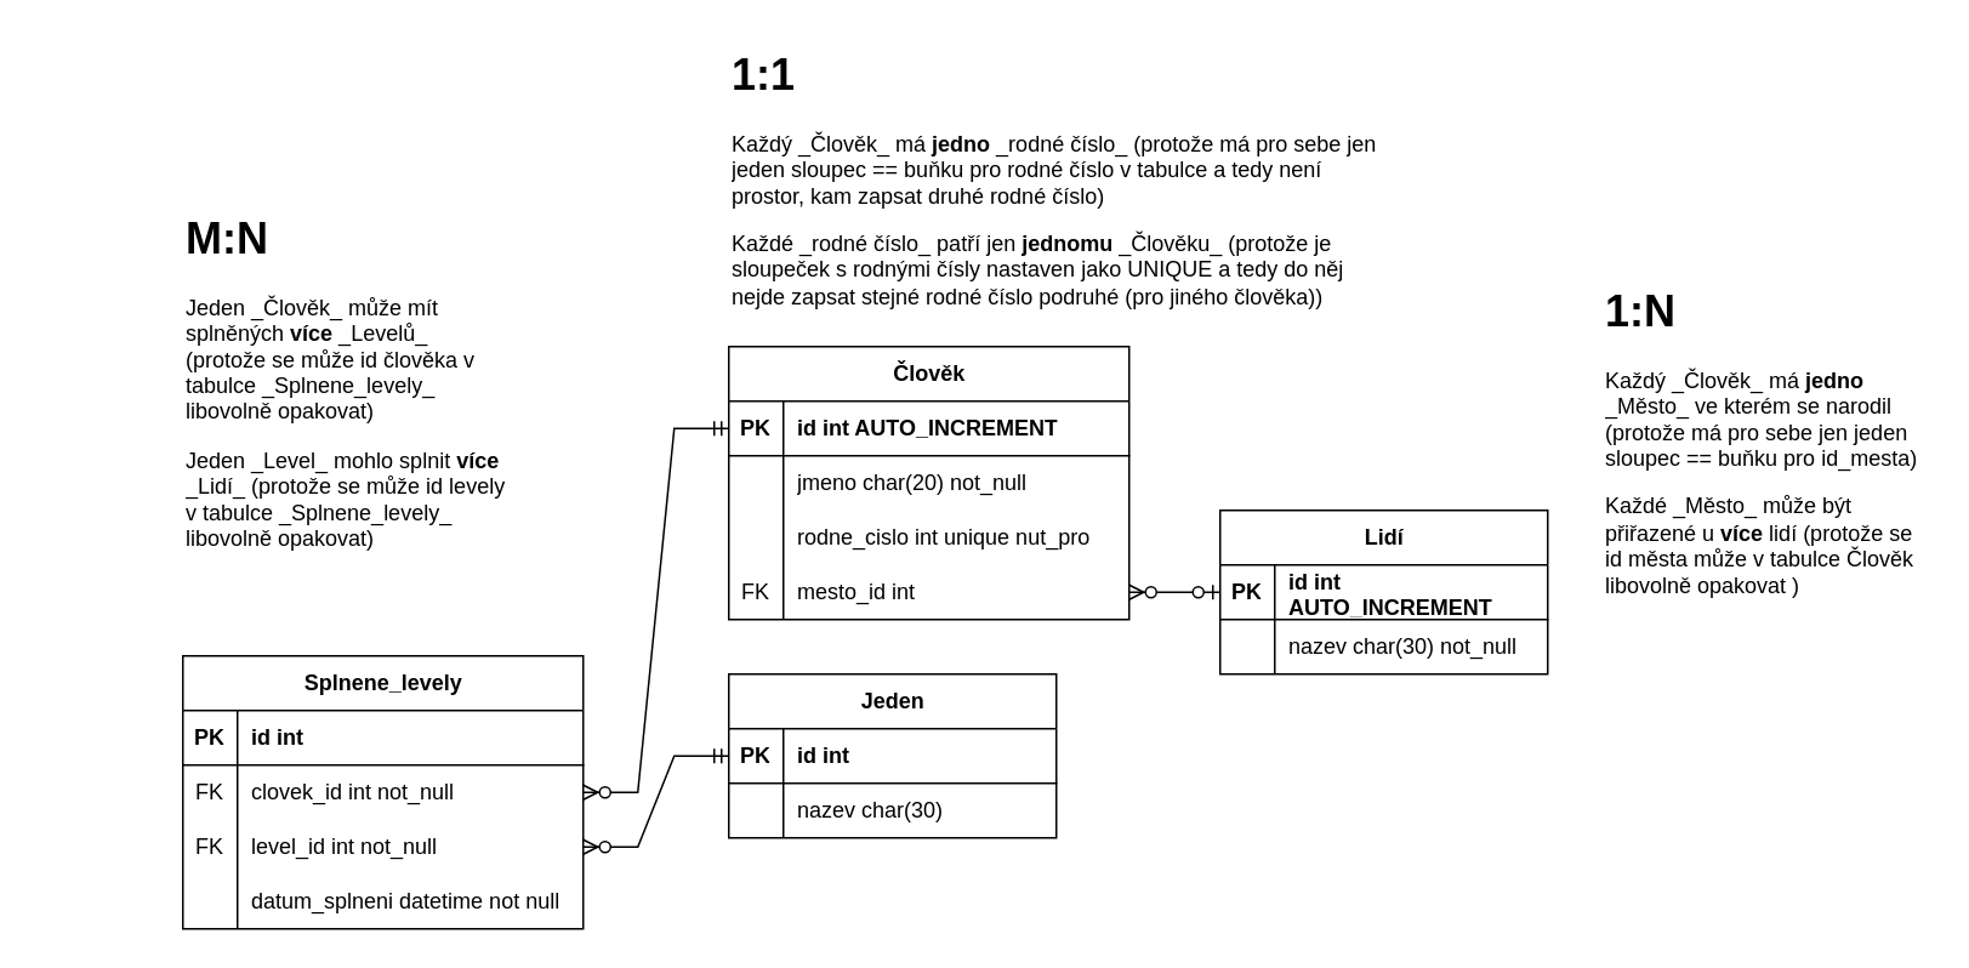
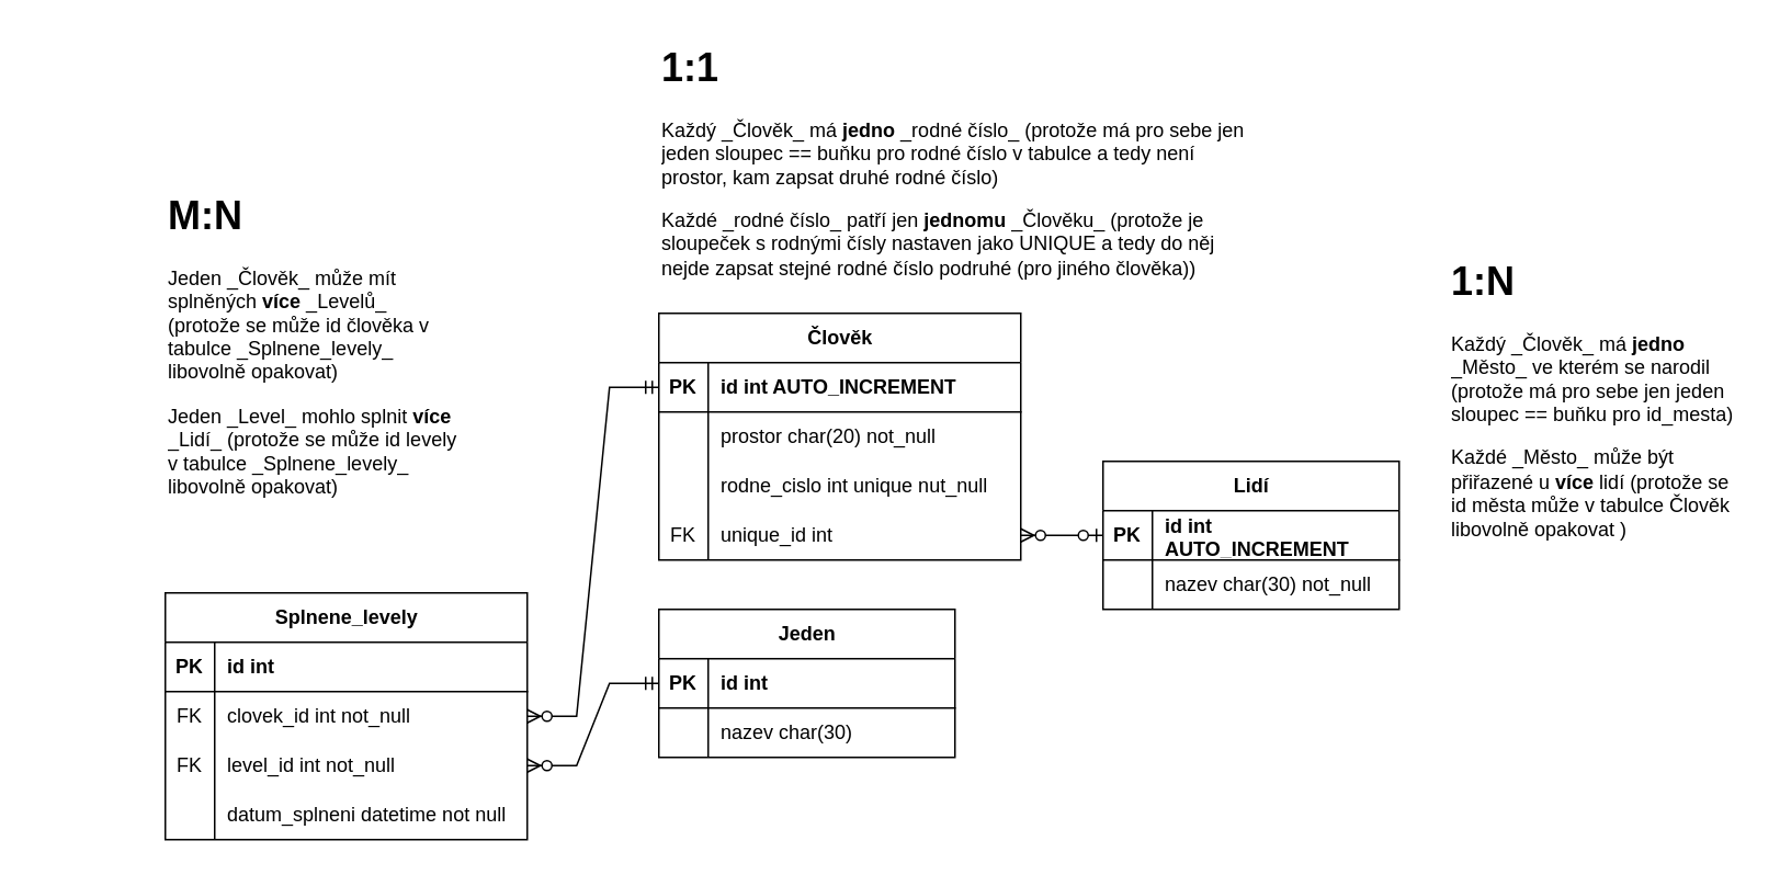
- <mxCell id="8" value="&lt;div&gt;jmeno char(20) not_null&lt;br&gt;&lt;/div&gt;" style="shape=partialRectangle;connectable=0;fillColor=none;top=0;left=0;bottom=0;right=0;align=left;spacingLeft=6;overflow=hidden;whiteSpace=wrap;html=1;" parent="6" vertex="1"><mxGeometry x="30" width="190" height="30" as="geometry"><mxRectangle width="190" height="30" as="alternateBounds" /></mxGeometry></mxCell>
+ <mxCell id="8" value="&lt;div&gt;prostor char(20) not_null&lt;br&gt;&lt;/div&gt;" style="shape=partialRectangle;connectable=0;fillColor=none;top=0;left=0;bottom=0;right=0;align=left;spacingLeft=6;overflow=hidden;whiteSpace=wrap;html=1;" parent="6" vertex="1"><mxGeometry x="30" width="190" height="30" as="geometry"><mxRectangle width="190" height="30" as="alternateBounds" /></mxGeometry></mxCell>
- <mxCell id="11" value="&lt;div&gt;rodne_cislo int unique nut_pro&lt;br&gt;&lt;/div&gt;" style="shape=partialRectangle;connectable=0;fillColor=none;top=0;left=0;bottom=0;right=0;align=left;spacingLeft=6;overflow=hidden;whiteSpace=wrap;html=1;" parent="9" vertex="1"><mxGeometry x="30" width="190" height="30" as="geometry"><mxRectangle width="190" height="30" as="alternateBounds" /></mxGeometry></mxCell>
+ <mxCell id="11" value="&lt;div&gt;rodne_cislo int unique nut_null&lt;br&gt;&lt;/div&gt;" style="shape=partialRectangle;connectable=0;fillColor=none;top=0;left=0;bottom=0;right=0;align=left;spacingLeft=6;overflow=hidden;whiteSpace=wrap;html=1;" parent="9" vertex="1"><mxGeometry x="30" width="190" height="30" as="geometry"><mxRectangle width="190" height="30" as="alternateBounds" /></mxGeometry></mxCell>
- <mxCell id="14" value="mesto_id int" style="shape=partialRectangle;connectable=0;fillColor=none;top=0;left=0;bottom=0;right=0;align=left;spacingLeft=6;overflow=hidden;whiteSpace=wrap;html=1;" parent="12" vertex="1"><mxGeometry x="30" width="190" height="30" as="geometry"><mxRectangle width="190" height="30" as="alternateBounds" /></mxGeometry></mxCell>
+ <mxCell id="14" value="unique_id int" style="shape=partialRectangle;connectable=0;fillColor=none;top=0;left=0;bottom=0;right=0;align=left;spacingLeft=6;overflow=hidden;whiteSpace=wrap;html=1;" parent="12" vertex="1"><mxGeometry x="30" width="190" height="30" as="geometry"><mxRectangle width="190" height="30" as="alternateBounds" /></mxGeometry></mxCell>
